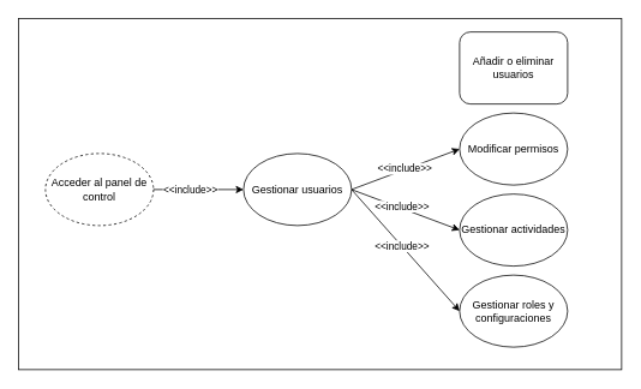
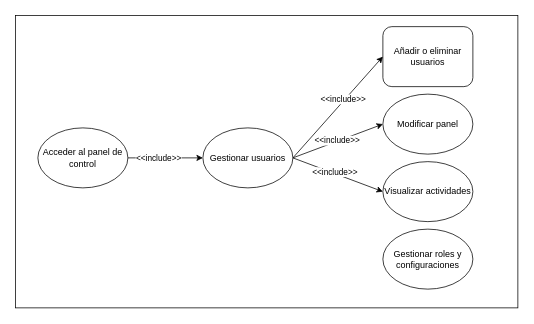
+ <mxCell id="10" style="edgeStyle=none;rounded=0;orthogonalLoop=1;jettySize=auto;html=1;exitX=1;exitY=0.5;exitDx=0;exitDy=0;entryX=0;entryY=0.5;entryDx=0;entryDy=0;" edge="1" parent="1" source="18" target="9"><mxGeometry relative="1" as="geometry" /></mxCell>
+ <mxCell id="11" value="&amp;lt;&amp;lt;include&amp;gt;&amp;gt;" style="edgeLabel;html=1;align=center;verticalAlign=middle;resizable=0;points=[];" connectable="0" vertex="1" parent="10"><mxGeometry x="0.138" y="2" relative="1" as="geometry"><mxPoint as="offset" /></mxGeometry></mxCell>
- <mxCell id="8" value="Modificar permisos" style="ellipse;whiteSpace=wrap;html=1;" vertex="1" parent="1"><mxGeometry x="510" y="125" width="120" height="80" as="geometry" /></mxCell>
+ <mxCell id="8" value="Modificar panel" style="ellipse;whiteSpace=wrap;html=1;" vertex="1" parent="1"><mxGeometry x="510" y="125" width="120" height="80" as="geometry" /></mxCell>
- <mxCell id="5" value="Acceder al panel de control" style="ellipse;whiteSpace=wrap;html=1;dashed=1;" vertex="1" parent="1"><mxGeometry x="50" y="170" width="120" height="80" as="geometry" /></mxCell>
+ <mxCell id="5" value="Acceder al panel de control" style="ellipse;whiteSpace=wrap;html=1;" vertex="1" parent="1"><mxGeometry x="50" y="170" width="120" height="80" as="geometry" /></mxCell>
- <mxCell id="7" value="Gestionar actividades" style="ellipse;whiteSpace=wrap;html=1;" vertex="1" parent="1"><mxGeometry x="510" y="215" width="120" height="80" as="geometry" /></mxCell>
+ <mxCell id="7" value="Visualizar actividades" style="ellipse;whiteSpace=wrap;html=1;" vertex="1" parent="1"><mxGeometry x="510" y="215" width="120" height="80" as="geometry" /></mxCell>
- <mxCell id="16" style="edgeStyle=none;rounded=0;orthogonalLoop=1;jettySize=auto;html=1;exitX=1;exitY=0.5;exitDx=0;exitDy=0;entryX=0;entryY=0.5;entryDx=0;entryDy=0;" edge="1" parent="1" source="18" target="6"><mxGeometry relative="1" as="geometry" /></mxCell>
- <mxCell id="17" value="&amp;lt;&amp;lt;include&amp;gt;&amp;gt;" style="edgeLabel;html=1;align=center;verticalAlign=middle;resizable=0;points=[];" connectable="0" vertex="1" parent="16"><mxGeometry x="-0.075" y="1" relative="1" as="geometry"><mxPoint x="-1" as="offset" /></mxGeometry></mxCell>
